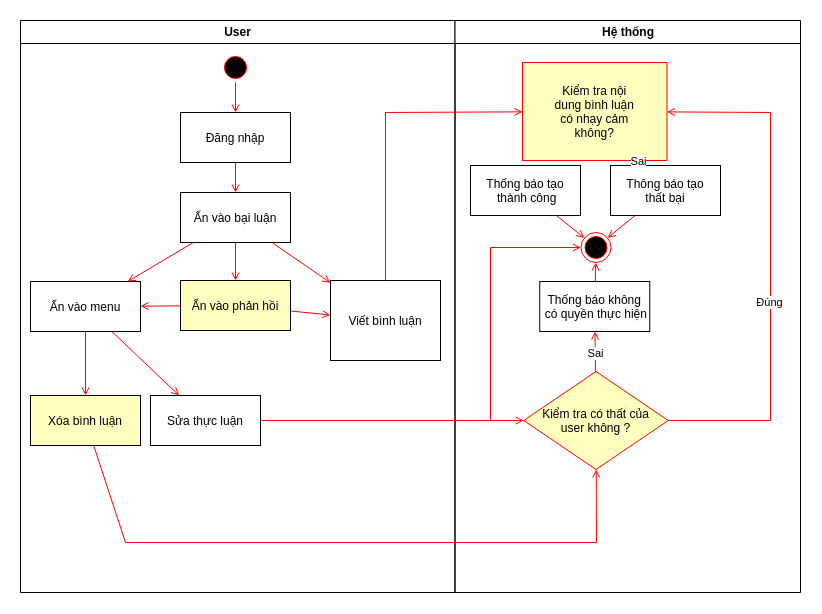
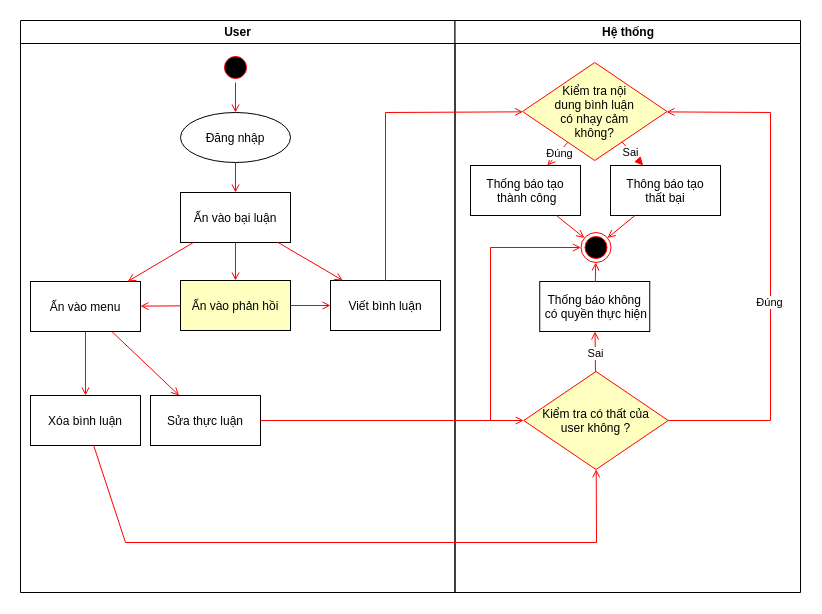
- <mxCell id="21" value="Kiểm tra nội&#10;dung bình luận &#10;có nhạy cảm &#10;không?" style="fillColor=#ffffc0;strokeColor=#ff0000;rounded=0;" parent="20" vertex="1"><mxGeometry x="67.5" y="42" width="144.5" height="98" as="geometry" /></mxCell>
+ <mxCell id="21" value="Kiểm tra nội&#10;dung bình luận &#10;có nhạy cảm &#10;không?" style="rhombus;fillColor=#ffffc0;strokeColor=#ff0000;" parent="20" vertex="1"><mxGeometry x="67.5" y="42" width="144.5" height="98" as="geometry" /></mxCell>
- <mxCell id="4" value="Đăng nhập" style="" vertex="1" parent="2"><mxGeometry x="160" y="92" width="110" height="50" as="geometry" /></mxCell>
+ <mxCell id="4" value="Đăng nhập" style="ellipse;" vertex="1" parent="2"><mxGeometry x="160" y="92" width="110" height="50" as="geometry" /></mxCell>
+ <mxCell id="25" value="" style="endArrow=open;strokeColor=#FF0000;endFill=1;rounded=0;" edge="1" parent="20" source="21" target="23"><mxGeometry relative="1" as="geometry"><mxPoint x="-44" y="241" as="sourcePoint" /><mxPoint x="67" y="240" as="targetPoint" /></mxGeometry></mxCell>
+ <mxCell id="26" value="Đúng" style="edgeLabel;html=1;align=center;verticalAlign=middle;resizable=0;points=[];" vertex="1" connectable="0" parent="25"><mxGeometry x="-0.127" relative="1" as="geometry"><mxPoint as="offset" /></mxGeometry></mxCell>
- <mxCell id="14" value="Viết bình luận" style="" vertex="1" parent="2"><mxGeometry x="310" y="260" width="110" height="80" as="geometry" /></mxCell>
+ <mxCell id="14" value="Viết bình luận" style="" vertex="1" parent="2"><mxGeometry x="310" y="260" width="110" height="50" as="geometry" /></mxCell>
- <mxCell id="10" value="Xóa bình luận" style="fillColor=#ffffc0;" vertex="1" parent="2"><mxGeometry x="10" y="375" width="110" height="50" as="geometry" /></mxCell>
+ <mxCell id="10" value="Xóa bình luận" style="" vertex="1" parent="2"><mxGeometry x="10" y="375" width="110" height="50" as="geometry" /></mxCell>
